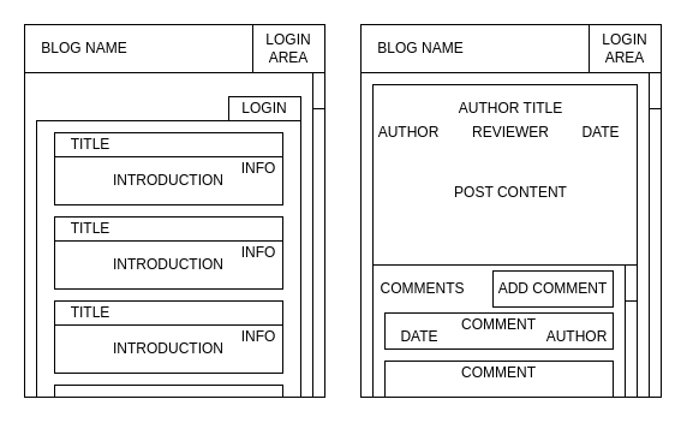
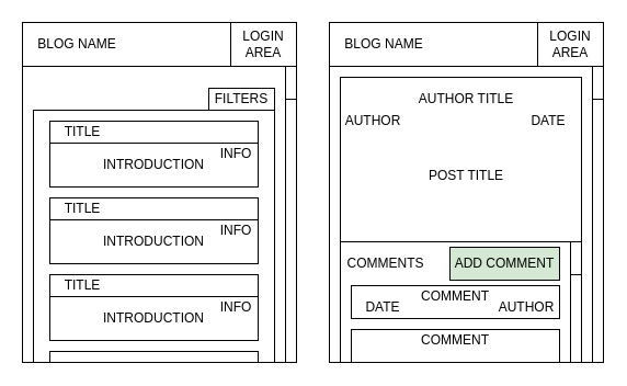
- <mxCell id="8" value="LOGIN" style="text;html=1;strokeColor=none;fillColor=none;align=center;verticalAlign=middle;whiteSpace=wrap;rounded=0;" vertex="1" parent="1"><mxGeometry x="200" y="80" width="40" height="20" as="geometry" /></mxCell>
+ <mxCell id="8" value="FILTERS" style="text;html=1;strokeColor=none;fillColor=none;align=center;verticalAlign=middle;whiteSpace=wrap;rounded=0;" vertex="1" parent="1"><mxGeometry x="200" y="80" width="40" height="20" as="geometry" /></mxCell>
- <mxCell id="52" value="REVIEWER" style="text;html=1;strokeColor=none;fillColor=none;align=center;verticalAlign=middle;whiteSpace=wrap;rounded=0;" vertex="1" parent="1"><mxGeometry x="395" y="100" width="60" height="20" as="geometry" /></mxCell>
- <mxCell id="49" value="POST CONTENT" style="text;html=1;strokeColor=none;fillColor=none;align=center;verticalAlign=middle;whiteSpace=wrap;rounded=0;" vertex="1" parent="1"><mxGeometry x="370" y="150" width="110" height="20" as="geometry" /></mxCell>
+ <mxCell id="49" value="POST TITLE" style="text;html=1;strokeColor=none;fillColor=none;align=center;verticalAlign=middle;whiteSpace=wrap;rounded=0;" vertex="1" parent="1"><mxGeometry x="370" y="150" width="110" height="20" as="geometry" /></mxCell>
- <mxCell id="34" value="ADD COMMENT" style="rounded=0;whiteSpace=wrap;html=1;" vertex="1" parent="1"><mxGeometry x="410" y="225" width="100" height="30" as="geometry" /></mxCell>
+ <mxCell id="34" value="ADD COMMENT" style="rounded=0;whiteSpace=wrap;html=1;fillColor=#d5e8d4;" vertex="1" parent="1"><mxGeometry x="410" y="225" width="100" height="30" as="geometry" /></mxCell>
